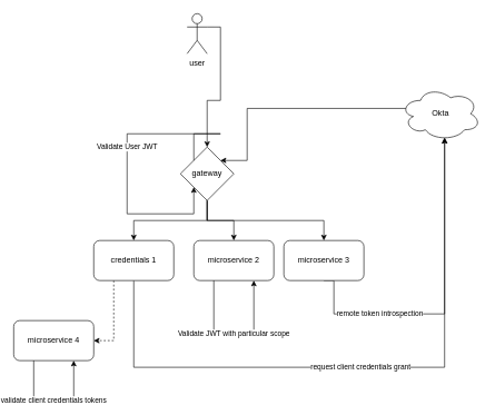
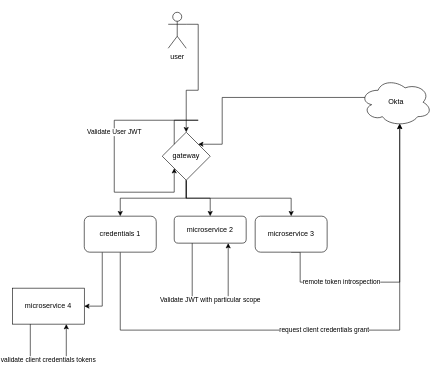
- <mxCell id="11" value="microservice 2" style="rounded=1;whiteSpace=wrap;html=1;" parent="1" vertex="1"><mxGeometry x="290" y="360" width="120" height="60" as="geometry" /></mxCell>
+ <mxCell id="11" value="microservice 2" style="rounded=1;whiteSpace=wrap;html=1;" parent="1" vertex="1"><mxGeometry x="290" y="360" width="120" height="45" as="geometry" /></mxCell>
- <mxCell id="9" style="edgeStyle=orthogonalEdgeStyle;rounded=0;orthogonalLoop=1;jettySize=auto;html=1;exitX=0.25;exitY=1;exitDx=0;exitDy=0;entryX=1;entryY=0.5;entryDx=0;entryDy=0;dashed=1;" parent="1" source="10" target="14" edge="1"><mxGeometry relative="1" as="geometry" /></mxCell>
+ <mxCell id="9" style="edgeStyle=orthogonalEdgeStyle;rounded=0;orthogonalLoop=1;jettySize=auto;html=1;exitX=0.25;exitY=1;exitDx=0;exitDy=0;entryX=1;entryY=0.5;entryDx=0;entryDy=0;" parent="1" source="10" target="14" edge="1"><mxGeometry relative="1" as="geometry" /></mxCell>
- <mxCell id="14" value="microservice 4" style="rounded=1;whiteSpace=wrap;html=1;" parent="1" vertex="1"><mxGeometry x="20" y="480" width="120" height="60" as="geometry" /></mxCell>
+ <mxCell id="14" value="microservice 4" style="whiteSpace=wrap;html=1;rounded=0;" parent="1" vertex="1"><mxGeometry x="20" y="480" width="120" height="60" as="geometry" /></mxCell>
